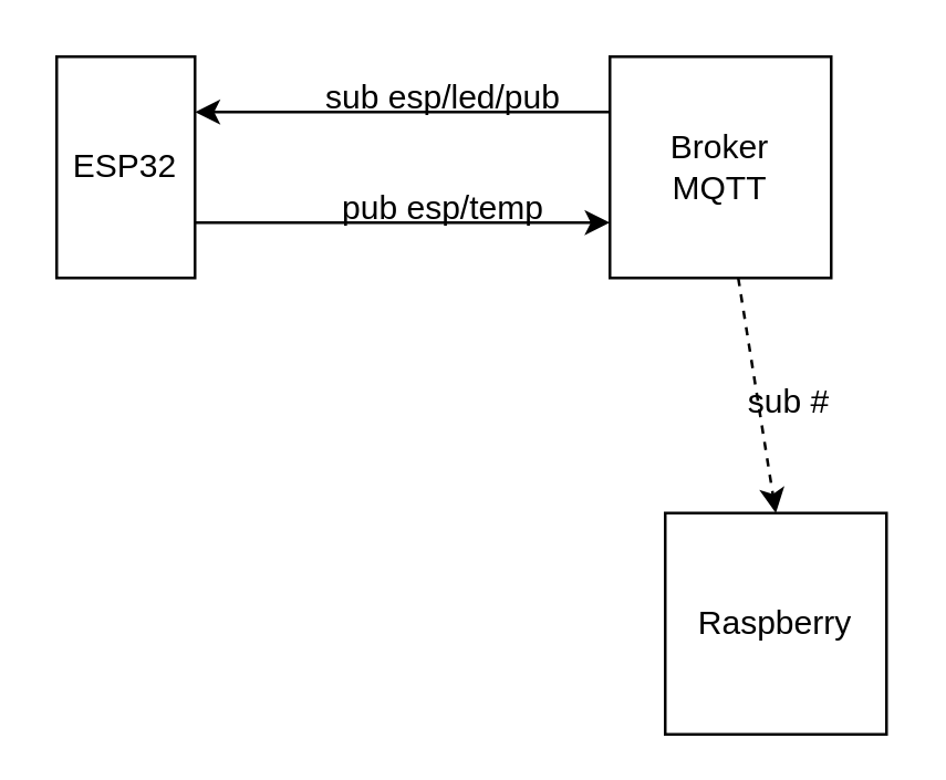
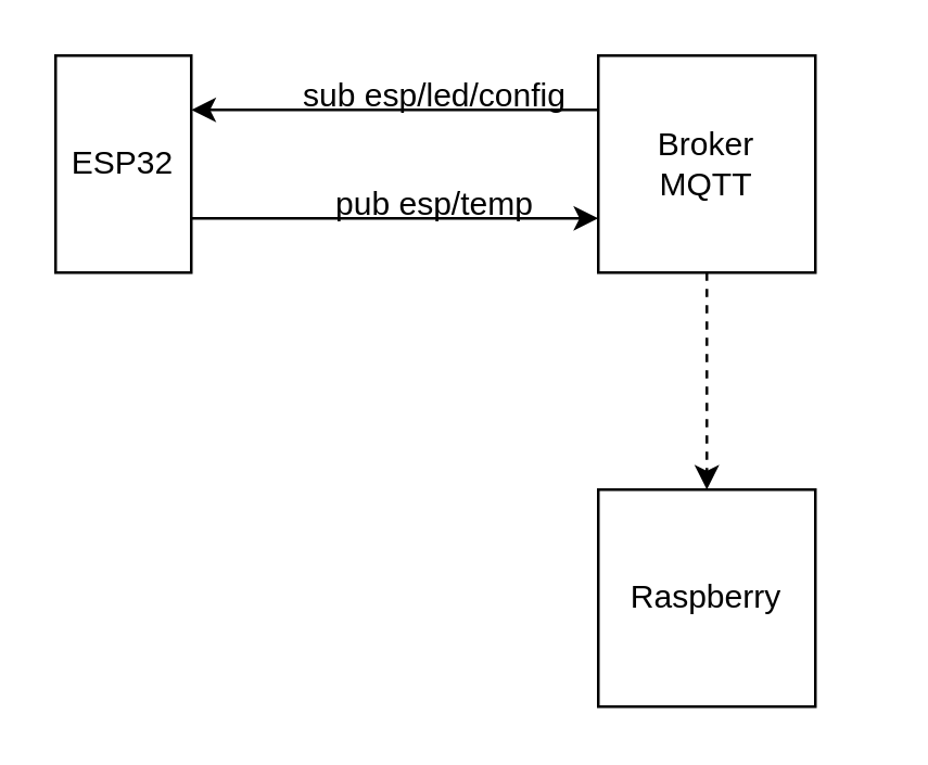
- <mxCell id="9" value="sub esp/led/pub" style="text;html=1;strokeColor=none;fillColor=none;align=center;verticalAlign=middle;whiteSpace=wrap;rounded=0;" vertex="1" parent="1"><mxGeometry x="100" y="20" width="120" height="30" as="geometry" /></mxCell>
+ <mxCell id="9" value="sub esp/led/config" style="text;html=1;strokeColor=none;fillColor=none;align=center;verticalAlign=middle;whiteSpace=wrap;rounded=0;" vertex="1" parent="1"><mxGeometry x="100" y="20" width="120" height="30" as="geometry" /></mxCell>
- <mxCell id="8" value="sub #" style="text;html=1;strokeColor=none;fillColor=none;align=center;verticalAlign=middle;whiteSpace=wrap;rounded=0;" vertex="1" parent="1"><mxGeometry x="250" y="130" width="70" height="30" as="geometry" /></mxCell>
- <mxCell id="7" value="Raspberry" style="whiteSpace=wrap;html=1;aspect=fixed;" vertex="1" parent="1"><mxGeometry x="240" y="185" width="80" height="80" as="geometry" /></mxCell>
+ <mxCell id="7" value="Raspberry" style="whiteSpace=wrap;html=1;aspect=fixed;" vertex="1" parent="1"><mxGeometry x="220" y="180" width="80" height="80" as="geometry" /></mxCell>
